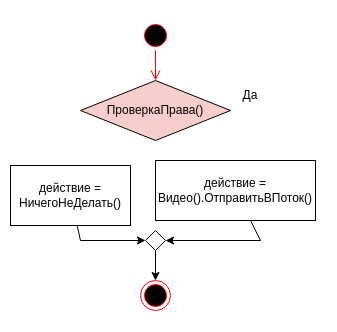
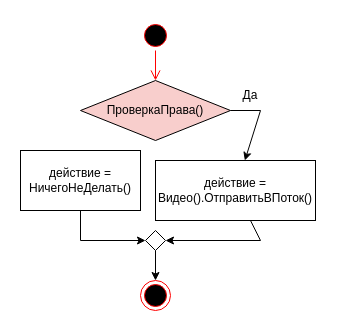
+ <mxCell id="8" value="" style="endArrow=classic;html=1;rounded=0;exitX=1;exitY=0.5;exitDx=0;exitDy=0;" edge="1" parent="1" source="7" target="4"><mxGeometry width="50" height="50" relative="1" as="geometry"><mxPoint x="252.202" y="250" as="sourcePoint" /><mxPoint x="179.844" y="460.804" as="targetPoint" /><Array as="points"><mxPoint x="260" y="110" /></Array></mxGeometry></mxCell>
- <mxCell id="9" value="действие = НичегоНеДелать()" style="rounded=0;whiteSpace=wrap;html=1;" vertex="1" parent="1"><mxGeometry x="10" y="165" width="120" height="60" as="geometry" /></mxCell>
+ <mxCell id="9" value="действие = НичегоНеДелать()" style="rounded=0;whiteSpace=wrap;html=1;" vertex="1" parent="1"><mxGeometry x="20" y="150" width="120" height="60" as="geometry" /></mxCell>
